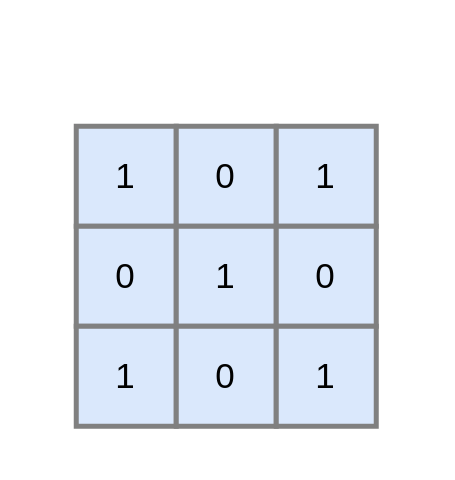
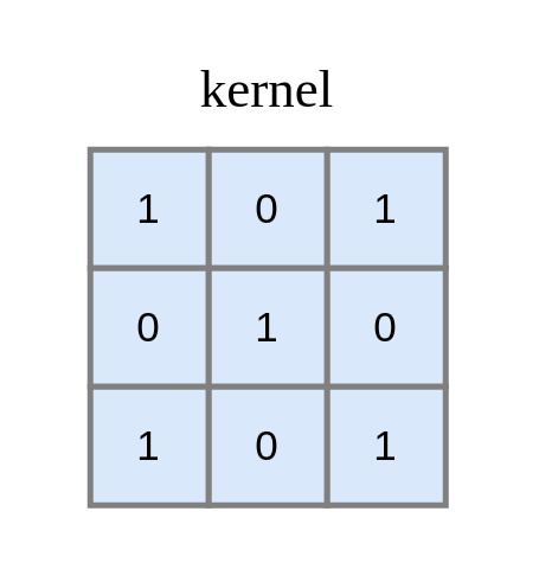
+ <mxCell id="11" value="&lt;font style=&quot;font-size: 18px&quot; face=&quot;lmodern&quot;&gt;kernel&lt;/font&gt;" style="text;html=1;strokeColor=none;fillColor=none;align=center;verticalAlign=middle;whiteSpace=wrap;rounded=0;" vertex="1" parent="1"><mxGeometry x="20" y="20" width="140" height="20" as="geometry" /></mxCell>
